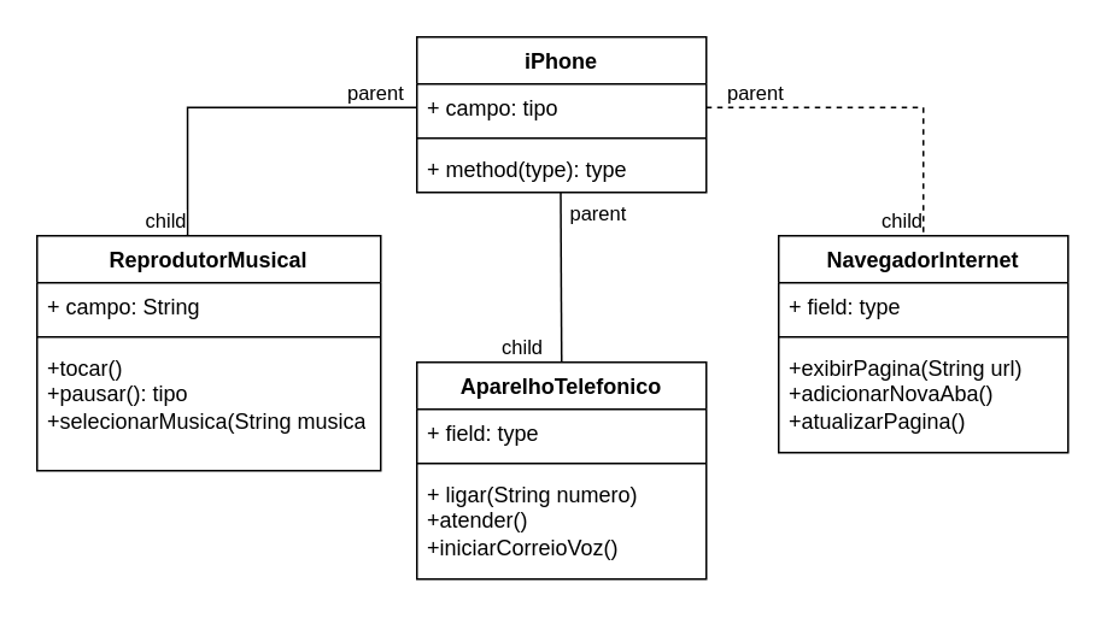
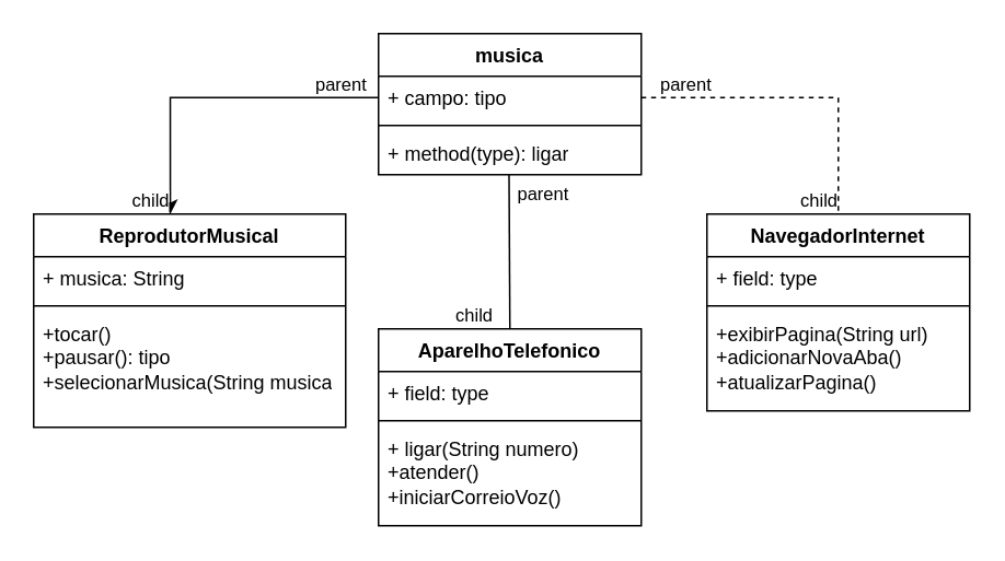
- <mxCell id="2" value="&lt;font style=&quot;vertical-align: inherit;&quot;&gt;&lt;font style=&quot;vertical-align: inherit;&quot;&gt;iPhone&lt;/font&gt;&lt;/font&gt;" style="swimlane;fontStyle=1;align=center;verticalAlign=top;childLayout=stackLayout;horizontal=1;startSize=26;horizontalStack=0;resizeParent=1;resizeParentMax=0;resizeLast=0;collapsible=1;marginBottom=0;whiteSpace=wrap;html=1;" parent="1" vertex="1"><mxGeometry x="230" y="20" width="160" height="86" as="geometry" /></mxCell>
+ <mxCell id="2" value="&lt;font style=&quot;vertical-align: inherit;&quot;&gt;&lt;font style=&quot;vertical-align: inherit;&quot;&gt;musica&lt;/font&gt;&lt;/font&gt;" style="swimlane;fontStyle=1;align=center;verticalAlign=top;childLayout=stackLayout;horizontal=1;startSize=26;horizontalStack=0;resizeParent=1;resizeParentMax=0;resizeLast=0;collapsible=1;marginBottom=0;whiteSpace=wrap;html=1;" parent="1" vertex="1"><mxGeometry x="230" y="20" width="160" height="86" as="geometry" /></mxCell>
- <mxCell id="5" value="+ method(type): type" style="text;strokeColor=none;fillColor=none;align=left;verticalAlign=top;spacingLeft=4;spacingRight=4;overflow=hidden;rotatable=0;points=[[0,0.5],[1,0.5]];portConstraint=eastwest;whiteSpace=wrap;html=1;" parent="2" vertex="1"><mxGeometry y="60" width="160" height="26" as="geometry" /></mxCell>
+ <mxCell id="5" value="+ method(type): ligar" style="text;strokeColor=none;fillColor=none;align=left;verticalAlign=top;spacingLeft=4;spacingRight=4;overflow=hidden;rotatable=0;points=[[0,0.5],[1,0.5]];portConstraint=eastwest;whiteSpace=wrap;html=1;" parent="2" vertex="1"><mxGeometry y="60" width="160" height="26" as="geometry" /></mxCell>
- <mxCell id="14" value="" style="endArrow=none;html=1;edgeStyle=orthogonalEdgeStyle;rounded=0;exitX=0;exitY=0.5;exitDx=0;exitDy=0;entryX=0.438;entryY=0;entryDx=0;entryDy=0;entryPerimeter=0;" parent="1" source="3" target="6" edge="1"><mxGeometry relative="1" as="geometry"><mxPoint x="230" y="170" as="sourcePoint" /><mxPoint x="390" y="170" as="targetPoint" /></mxGeometry></mxCell>
+ <mxCell id="14" value="" style="endArrow=classic;html=1;edgeStyle=orthogonalEdgeStyle;rounded=0;exitX=0;exitY=0.5;exitDx=0;exitDy=0;entryX=0.438;entryY=0;entryDx=0;entryDy=0;entryPerimeter=0;" parent="1" source="3" target="6" edge="1"><mxGeometry relative="1" as="geometry"><mxPoint x="230" y="170" as="sourcePoint" /><mxPoint x="390" y="170" as="targetPoint" /></mxGeometry></mxCell>
- <mxCell id="7" value="&lt;font style=&quot;vertical-align: inherit;&quot;&gt;&lt;font style=&quot;vertical-align: inherit;&quot;&gt;+ campo: String&lt;/font&gt;&lt;/font&gt;" style="text;strokeColor=none;fillColor=none;align=left;verticalAlign=top;spacingLeft=4;spacingRight=4;overflow=hidden;rotatable=0;points=[[0,0.5],[1,0.5]];portConstraint=eastwest;whiteSpace=wrap;html=1;" parent="6" vertex="1"><mxGeometry y="26" width="190" height="26" as="geometry" /></mxCell>
+ <mxCell id="7" value="&lt;font style=&quot;vertical-align: inherit;&quot;&gt;&lt;font style=&quot;vertical-align: inherit;&quot;&gt;+ musica: String&lt;/font&gt;&lt;/font&gt;" style="text;strokeColor=none;fillColor=none;align=left;verticalAlign=top;spacingLeft=4;spacingRight=4;overflow=hidden;rotatable=0;points=[[0,0.5],[1,0.5]];portConstraint=eastwest;whiteSpace=wrap;html=1;" parent="6" vertex="1"><mxGeometry y="26" width="190" height="26" as="geometry" /></mxCell>
